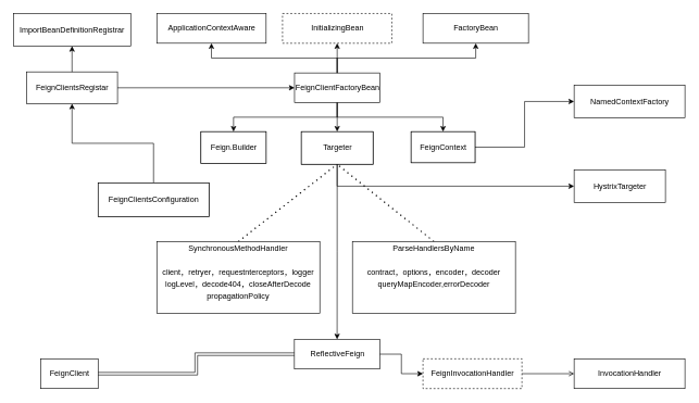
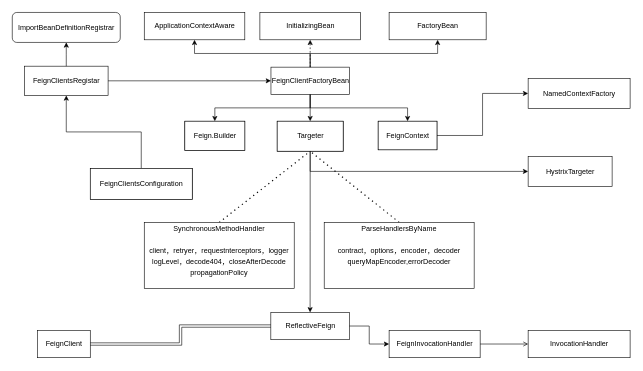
- <mxCell id="13" value="InitializingBean" style="html=1;dashed=1;" parent="2" vertex="1"><mxGeometry x="412.794" width="167.647" height="45.588" as="geometry" /></mxCell>
+ <mxCell id="13" value="InitializingBean" style="html=1;" parent="2" vertex="1"><mxGeometry x="412.794" width="167.647" height="45.588" as="geometry" /></mxCell>
- <mxCell id="4" value="ImportBeanDefinitionRegistrar" style="html=1;" parent="2" vertex="1"><mxGeometry width="180" height="50" as="geometry" /></mxCell>
+ <mxCell id="4" value="ImportBeanDefinitionRegistrar" style="html=1;rounded=1;" parent="2" vertex="1"><mxGeometry width="180" height="50" as="geometry" /></mxCell>
- <mxCell id="14" style="edgeStyle=orthogonalEdgeStyle;rounded=0;orthogonalLoop=1;jettySize=auto;html=1;exitX=0.5;exitY=0;exitDx=0;exitDy=0;entryX=0.5;entryY=1;entryDx=0;entryDy=0;" parent="2" source="9" target="13" edge="1"><mxGeometry relative="1" as="geometry" /></mxCell>
+ <mxCell id="14" style="edgeStyle=orthogonalEdgeStyle;rounded=0;orthogonalLoop=1;jettySize=auto;html=1;exitX=0.5;exitY=0;exitDx=0;exitDy=0;entryX=0.5;entryY=1;entryDx=0;entryDy=0;dashed=1;" parent="2" source="9" target="13" edge="1"><mxGeometry relative="1" as="geometry" /></mxCell>
- <mxCell id="38" value="FeignInvocationHandler" style="html=1;dashed=1;" parent="2" vertex="1"><mxGeometry x="628.22" y="530" width="151.78" height="45.59" as="geometry" /></mxCell>
+ <mxCell id="38" value="FeignInvocationHandler" style="html=1;" parent="2" vertex="1"><mxGeometry x="628.22" y="530" width="151.78" height="45.59" as="geometry" /></mxCell>
